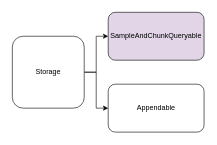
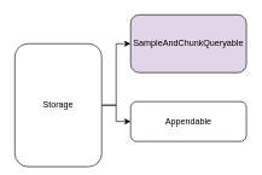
- <mxCell id="4" value="Storage" style="rounded=1;whiteSpace=wrap;html=1;" vertex="1" parent="1"><mxGeometry x="20" y="60" width="120" height="120" as="geometry" /></mxCell>
+ <mxCell id="4" value="Storage" style="rounded=1;whiteSpace=wrap;html=1;" vertex="1" parent="1"><mxGeometry x="20" y="60" width="120" height="170" as="geometry" /></mxCell>
- <mxCell id="5" value="Appendable" style="rounded=1;whiteSpace=wrap;html=1;" vertex="1" parent="1"><mxGeometry x="180" y="140" width="160" height="80" as="geometry" /></mxCell>
+ <mxCell id="5" value="Appendable" style="rounded=1;whiteSpace=wrap;html=1;" vertex="1" parent="1"><mxGeometry x="180" y="140" width="160" height="55" as="geometry" /></mxCell>
